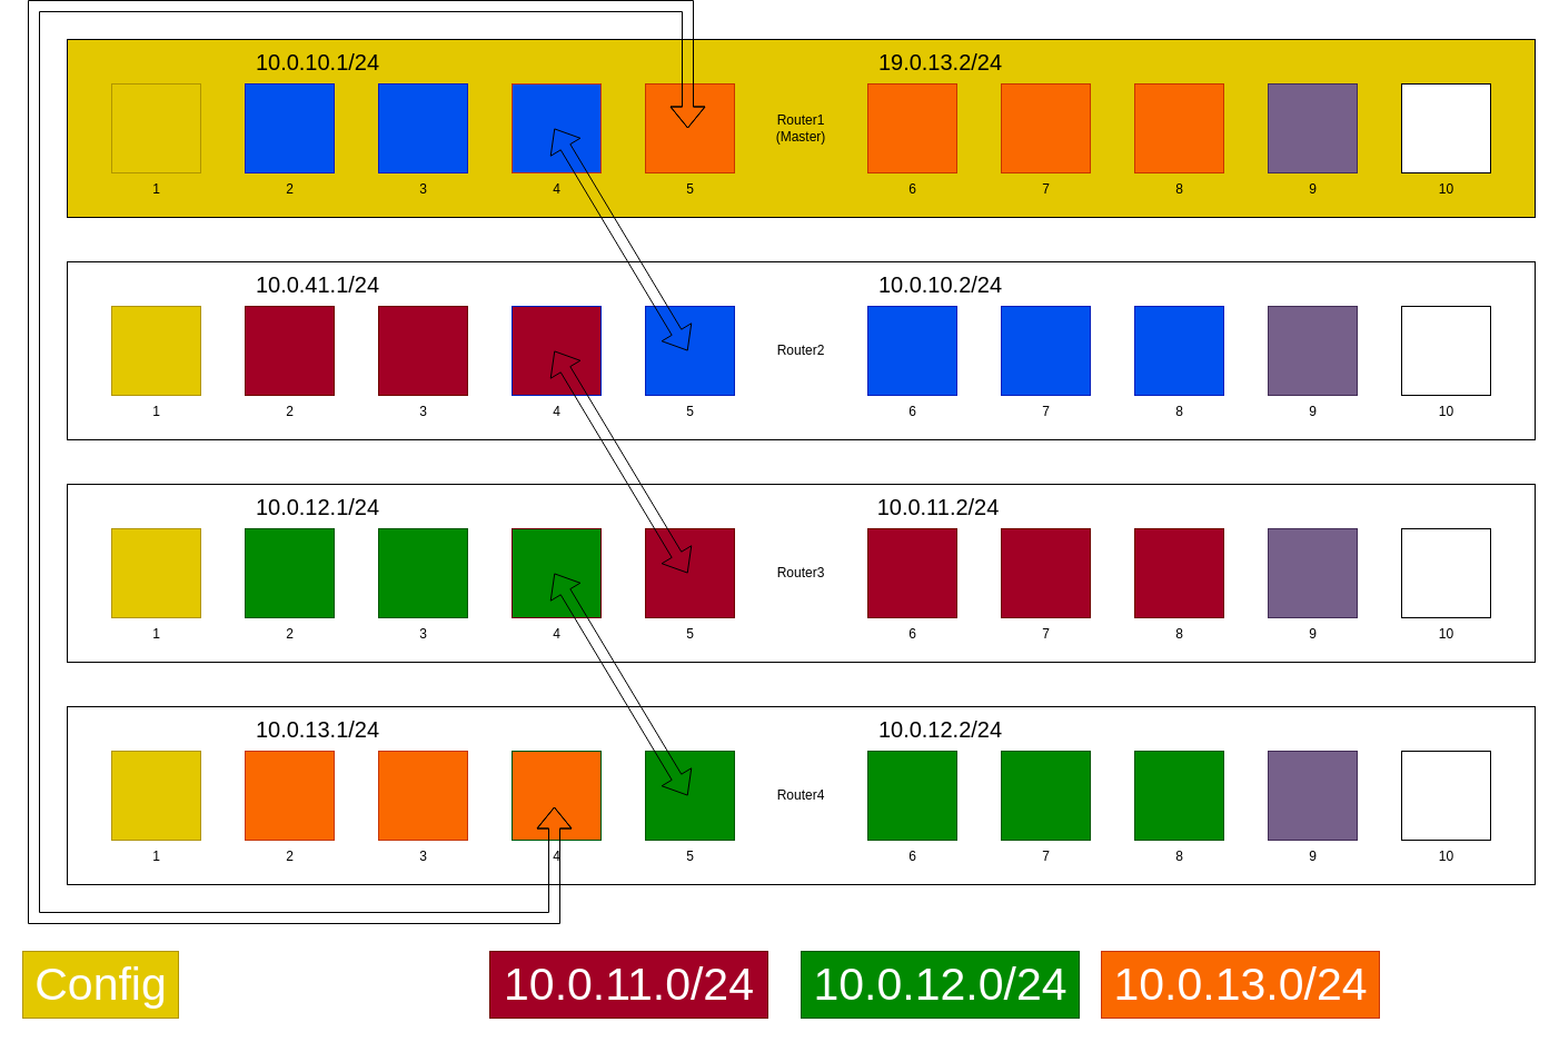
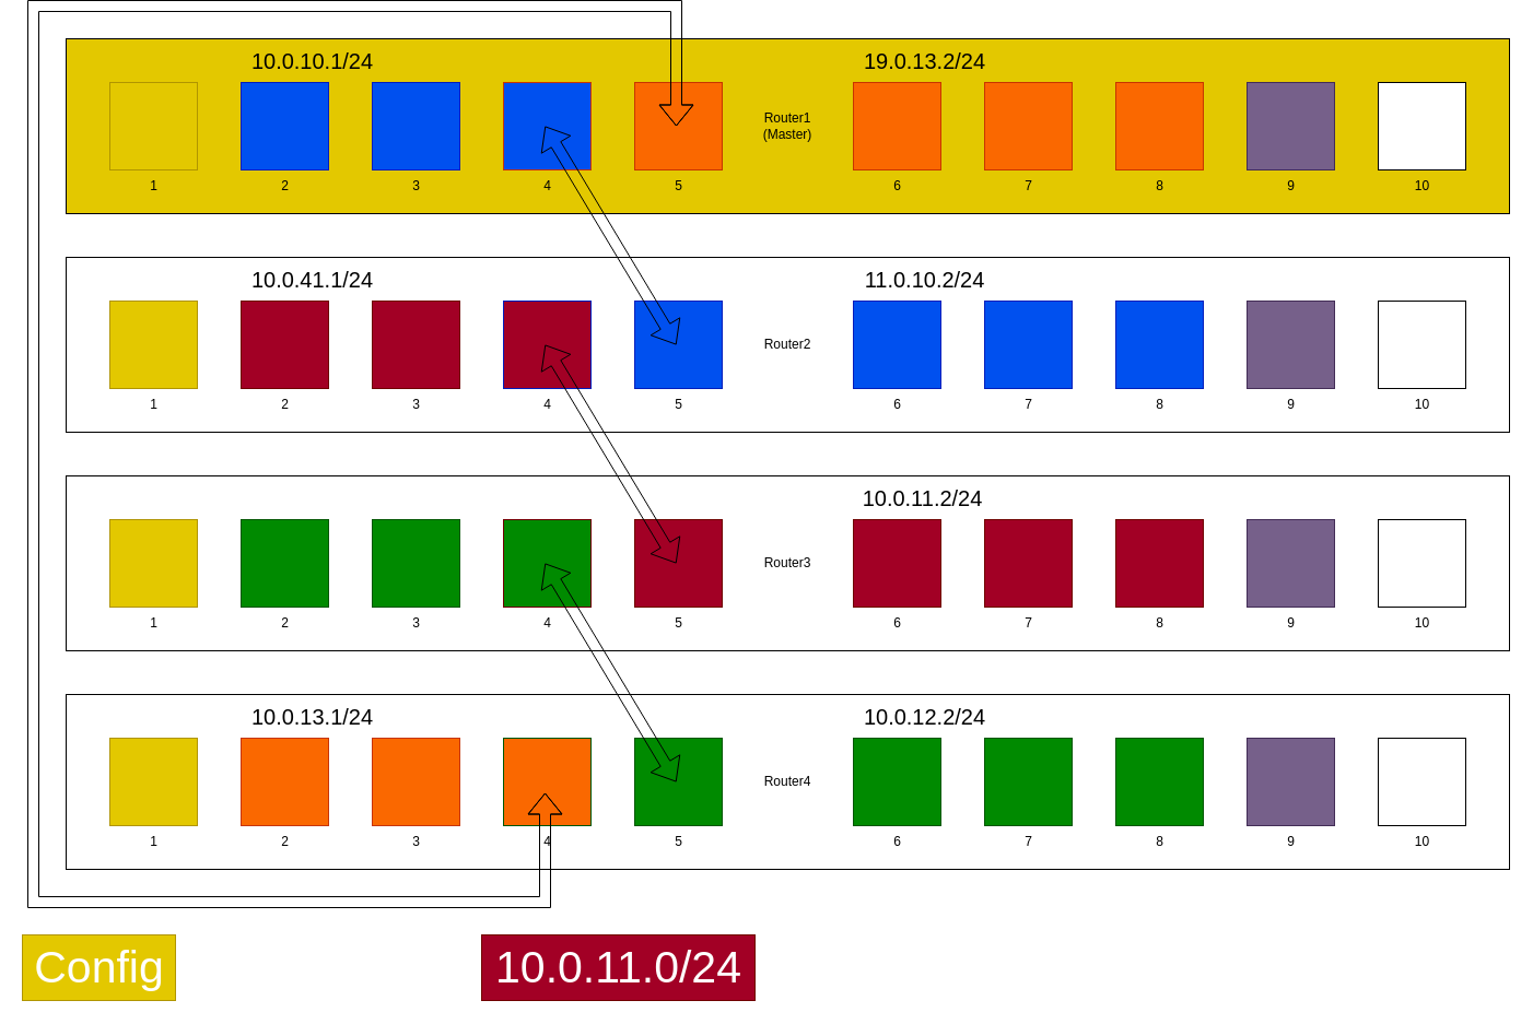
- <mxCell id="73" value="&lt;span style=&quot;font-size: 20px;&quot;&gt;10.0.10.2/24&lt;/span&gt;" style="text;html=1;align=center;verticalAlign=middle;resizable=0;points=[];autosize=1;strokeColor=none;fillColor=none;" parent="50" vertex="1"><mxGeometry x="720" width="130" height="40" as="geometry" /></mxCell>
+ <mxCell id="73" value="&lt;span style=&quot;font-size: 20px;&quot;&gt;11.0.10.2/24&lt;/span&gt;" style="text;html=1;align=center;verticalAlign=middle;resizable=0;points=[];autosize=1;strokeColor=none;fillColor=none;" parent="50" vertex="1"><mxGeometry x="720" width="130" height="40" as="geometry" /></mxCell>
- <mxCell id="48" value="&lt;span style=&quot;font-size: 20px;&quot;&gt;10.0.12.1/24&lt;/span&gt;" style="text;html=1;align=center;verticalAlign=middle;resizable=0;points=[];autosize=1;strokeColor=none;fillColor=none;" parent="26" vertex="1"><mxGeometry x="160" width="130" height="40" as="geometry" /></mxCell>
- <mxCell id="104" value="&lt;font color=&quot;#ffffff&quot; style=&quot;font-size: 41px;&quot;&gt;10.0.12.0/24&lt;br&gt;&lt;/font&gt;" style="text;html=1;align=center;verticalAlign=middle;resizable=0;points=[];autosize=1;strokeColor=#005700;fillColor=#008a00;fontColor=#ffffff;" parent="1" vertex="1"><mxGeometry x="720" y="840" width="250" height="60" as="geometry" /></mxCell>
- <mxCell id="103" value="&lt;font color=&quot;#ffffff&quot; style=&quot;font-size: 41px;&quot;&gt;10.0.13.0/24&lt;br&gt;&lt;/font&gt;" style="text;html=1;align=center;verticalAlign=middle;resizable=0;points=[];autosize=1;strokeColor=#C73500;fillColor=#fa6800;fontColor=#000000;" parent="1" vertex="1"><mxGeometry x="990" y="840" width="250" height="60" as="geometry" /></mxCell>
